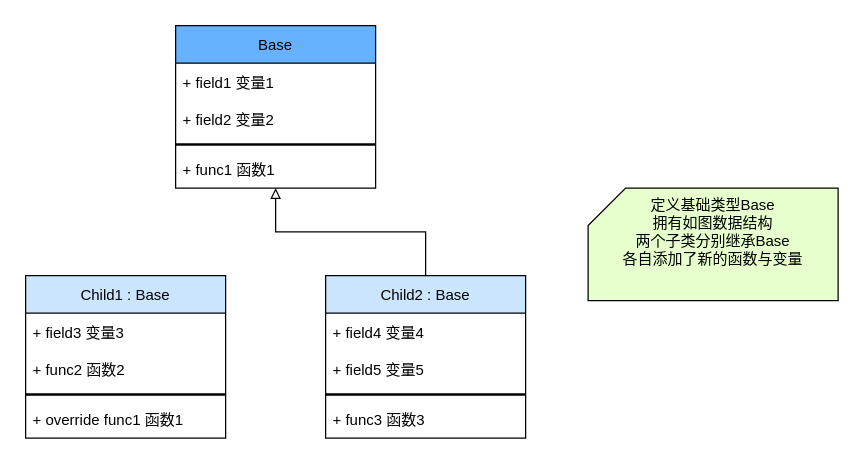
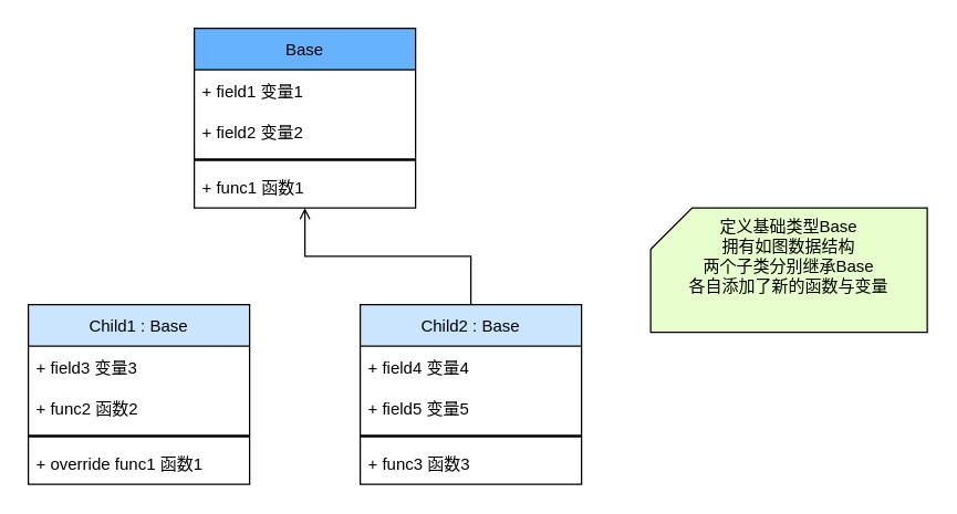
- <mxCell id="12" style="edgeStyle=orthogonalEdgeStyle;rounded=0;orthogonalLoop=1;jettySize=auto;html=1;endArrow=block;endFill=0;" parent="1" source="13" target="2" edge="1"><mxGeometry relative="1" as="geometry" /></mxCell>
+ <mxCell id="12" style="edgeStyle=orthogonalEdgeStyle;rounded=0;orthogonalLoop=1;jettySize=auto;html=1;endArrow=open;endFill=0;" parent="1" source="13" target="2" edge="1"><mxGeometry relative="1" as="geometry" /></mxCell>
